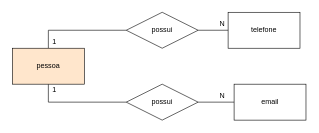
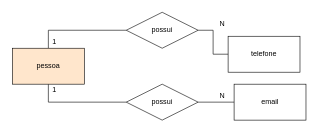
- <mxCell id="5" value="telefone" style="rounded=0;whiteSpace=wrap;html=1;" vertex="1" parent="1"><mxGeometry x="380" y="20" width="120" height="60" as="geometry" /></mxCell>
+ <mxCell id="5" value="telefone" style="rounded=0;whiteSpace=wrap;html=1;" vertex="1" parent="1"><mxGeometry x="380" y="60" width="120" height="60" as="geometry" /></mxCell>
